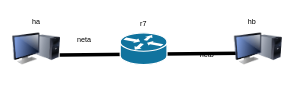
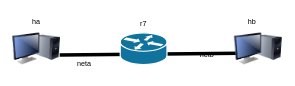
- <mxCell id="8" value="neta" style="text;strokeColor=none;align=center;fillColor=none;html=1;verticalAlign=middle;whiteSpace=wrap;rounded=0;" parent="1" vertex="1"><mxGeometry x="110" y="50.5" width="60" height="30" as="geometry" /></mxCell>
+ <mxCell id="8" value="neta" style="text;strokeColor=none;align=center;fillColor=none;html=1;verticalAlign=middle;whiteSpace=wrap;rounded=0;" parent="1" vertex="1"><mxGeometry x="110" y="90.5" width="60" height="30" as="geometry" /></mxCell>
